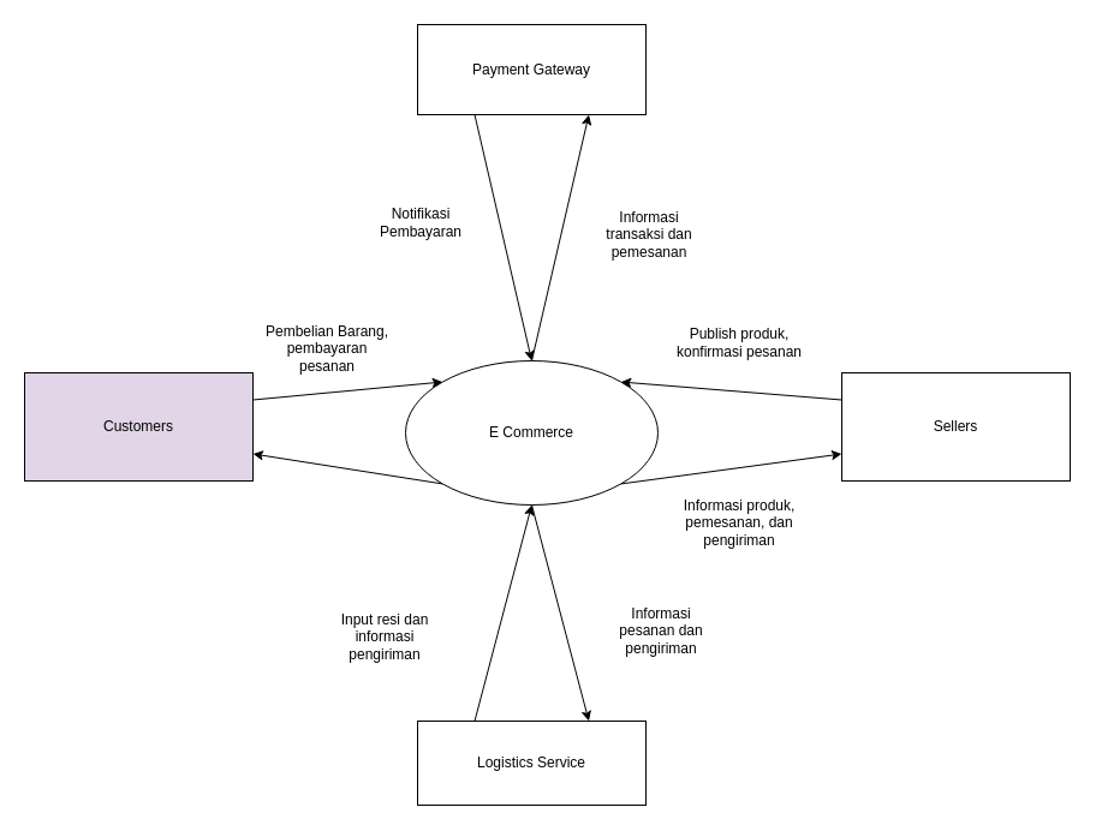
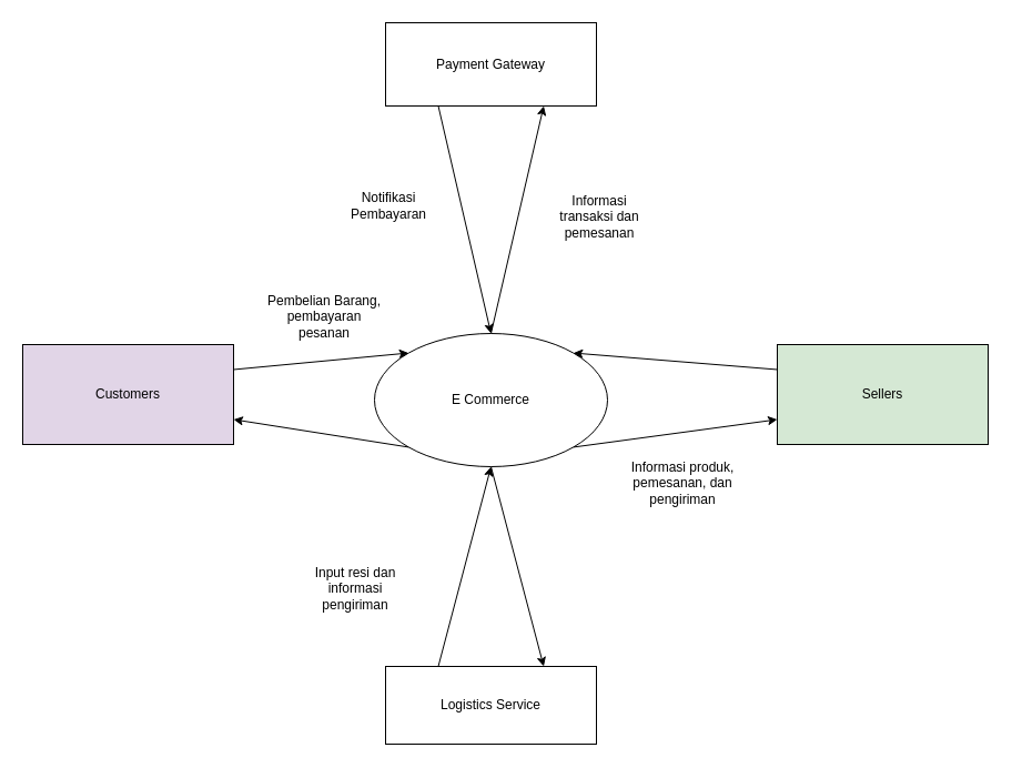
- <mxCell id="11" value="Publish produk, konfirmasi pesanan" style="text;html=1;strokeColor=none;fillColor=none;align=center;verticalAlign=middle;whiteSpace=wrap;rounded=0;" vertex="1" parent="1"><mxGeometry x="560" y="270" width="110" height="30" as="geometry" /></mxCell>
- <mxCell id="7" value="Pembelian Barang, pembayaran pesanan" style="text;html=1;strokeColor=none;fillColor=none;align=center;verticalAlign=middle;whiteSpace=wrap;rounded=0;" vertex="1" parent="1"><mxGeometry x="217" y="275" width="110" height="30" as="geometry" /></mxCell>
+ <mxCell id="7" value="Pembelian Barang, pembayaran pesanan" style="text;html=1;strokeColor=none;fillColor=none;align=center;verticalAlign=middle;whiteSpace=wrap;rounded=0;" vertex="1" parent="1"><mxGeometry x="237" y="270" width="110" height="30" as="geometry" /></mxCell>
- <mxCell id="4" value="Sellers" style="rounded=0;whiteSpace=wrap;html=1;" vertex="1" parent="1"><mxGeometry x="700" y="310" width="190" height="90" as="geometry" /></mxCell>
+ <mxCell id="4" value="Sellers" style="rounded=0;whiteSpace=wrap;html=1;fillColor=#d5e8d4;" vertex="1" parent="1"><mxGeometry x="700" y="310" width="190" height="90" as="geometry" /></mxCell>
- <mxCell id="16" value="Informasi pesanan dan pengiriman" style="text;html=1;strokeColor=none;fillColor=none;align=center;verticalAlign=middle;whiteSpace=wrap;rounded=0;" vertex="1" parent="1"><mxGeometry x="500" y="510" width="100" height="30" as="geometry" /></mxCell>
